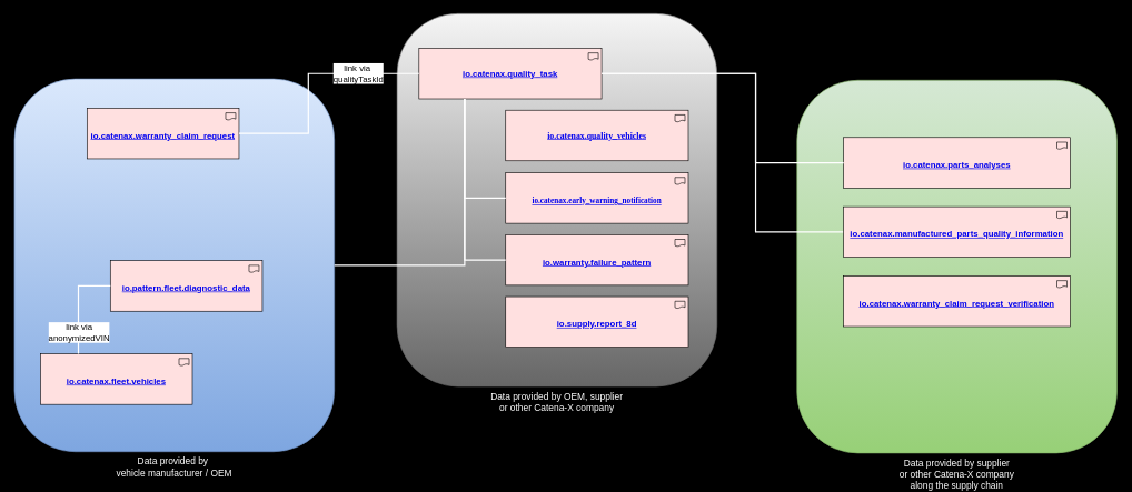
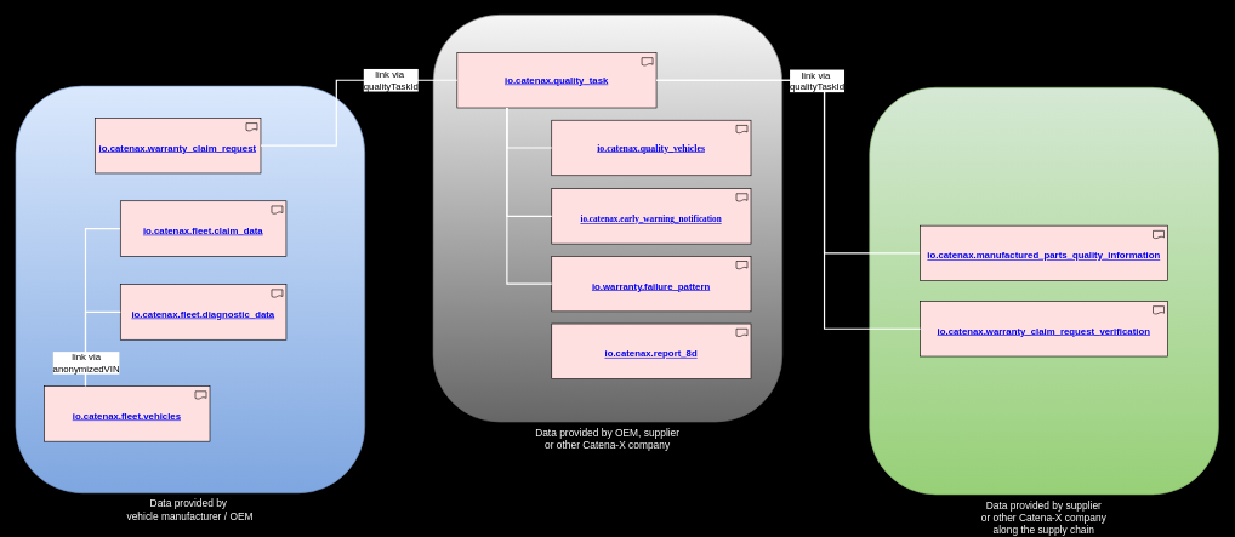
- <mxCell id="26" style="edgeStyle=orthogonalEdgeStyle;rounded=0;orthogonalLoop=1;jettySize=auto;html=1;entryX=1;entryY=0.5;entryDx=0;entryDy=0;entryPerimeter=0;strokeColor=#FFFFFF;endArrow=none;startFill=0;strokeWidth=2;" edge="1" parent="1" source="15" target="5"><mxGeometry relative="1" as="geometry"><Array as="points"><mxPoint x="1132" y="244" /><mxPoint x="1132" y="110" /></Array></mxGeometry></mxCell>
- <mxCell id="15" value="&lt;span aria-hidden=&quot;true&quot; class=&quot;Box-sc-g0xbh4-0 hXyrdx prc-Text-Text-0ima0&quot;&gt;&lt;/span&gt;&lt;h1 id=&quot;file-name-id-wide&quot; tabindex=&quot;-1&quot; class=&quot;Box-sc-g0xbh4-0 jGhzSQ prc-Heading-Heading-6CmGO&quot;&gt;&lt;font style=&quot;font-size: 13px;&quot;&gt;&lt;a href=&quot;https://github.com/eclipse-tractusx/sldt-semantic-models/tree/main/io.catenax.parts_analyses&quot;&gt;io.catenax.parts_analyses&lt;/a&gt;&lt;/font&gt;&lt;/h1&gt;" style="html=1;outlineConnect=0;whiteSpace=wrap;fillColor=#FFE0E0;shape=mxgraph.archimate3.application;appType=deliverable;" vertex="1" parent="1"><mxGeometry x="1264" y="206" width="340" height="76" as="geometry" /></mxCell>
+ <mxCell id="14" value="&lt;span aria-hidden=&quot;true&quot; class=&quot;Box-sc-g0xbh4-0 hXyrdx prc-Text-Text-0ima0&quot;&gt;&lt;/span&gt;&lt;h1 id=&quot;file-name-id-wide&quot; tabindex=&quot;-1&quot; class=&quot;Box-sc-g0xbh4-0 jGhzSQ prc-Heading-Heading-6CmGO&quot;&gt;&lt;font style=&quot;font-size: 13px;&quot;&gt;&lt;a href=&quot;https://github.com/eclipse-tractusx/sldt-semantic-models/tree/main/io.catenax.fleet.claim_data&quot;&gt;io.catenax.fleet.claim_data&lt;/a&gt;&lt;/font&gt;&lt;/h1&gt;" style="html=1;outlineConnect=0;whiteSpace=wrap;fillColor=#FFE0E0;shape=mxgraph.archimate3.application;appType=deliverable;" vertex="1" parent="1"><mxGeometry x="164" y="276" width="228" height="76" as="geometry" /></mxCell>
+ <mxCell id="13" style="edgeStyle=orthogonalEdgeStyle;rounded=0;orthogonalLoop=1;jettySize=auto;html=1;exitX=0;exitY=0.5;exitDx=0;exitDy=0;exitPerimeter=0;endArrow=none;startFill=0;entryX=0.25;entryY=0;entryDx=0;entryDy=0;entryPerimeter=0;strokeColor=#FFFFFF;strokeWidth=2;" edge="1" parent="1" source="14" target="17"><mxGeometry relative="1" as="geometry"><mxPoint x="123.667" y="500.667" as="targetPoint" /></mxGeometry></mxCell>
- <mxCell id="10" style="edgeStyle=orthogonalEdgeStyle;rounded=0;orthogonalLoop=1;jettySize=auto;html=1;exitX=0.25;exitY=1;exitDx=0;exitDy=0;exitPerimeter=0;endArrow=none;startFill=0;strokeColor=#FFFFFF;strokeWidth=2;" edge="1" parent="1" source="5" target="2"><mxGeometry relative="1" as="geometry" /></mxCell>
+ <mxCell id="10" style="edgeStyle=orthogonalEdgeStyle;rounded=0;orthogonalLoop=1;jettySize=auto;html=1;exitX=0.25;exitY=1;exitDx=0;exitDy=0;exitPerimeter=0;entryX=0;entryY=0.5;entryDx=0;entryDy=0;entryPerimeter=0;endArrow=none;startFill=0;strokeColor=#FFFFFF;strokeWidth=2;" edge="1" parent="1" source="5" target="6"><mxGeometry relative="1" as="geometry" /></mxCell>
- <mxCell id="16" value="&lt;span aria-hidden=&quot;true&quot; class=&quot;Box-sc-g0xbh4-0 hXyrdx prc-Text-Text-0ima0&quot;&gt;&lt;/span&gt;&lt;h1 id=&quot;file-name-id-wide&quot; tabindex=&quot;-1&quot; class=&quot;Box-sc-g0xbh4-0 jGhzSQ prc-Heading-Heading-6CmGO&quot;&gt;&lt;font style=&quot;font-size: 13px;&quot;&gt;&lt;a href=&quot;https://github.com/eclipse-tractusx/sldt-semantic-models/tree/main/io.catenax.fleet.diagnostic_data&quot;&gt;io.pattern.fleet.diagnostic_data&lt;/a&gt;&lt;/font&gt;&lt;/h1&gt;" style="html=1;outlineConnect=0;whiteSpace=wrap;fillColor=#FFE0E0;shape=mxgraph.archimate3.application;appType=deliverable;" vertex="1" parent="1"><mxGeometry x="164" y="391" width="228" height="76" as="geometry" /></mxCell>
+ <mxCell id="16" value="&lt;span aria-hidden=&quot;true&quot; class=&quot;Box-sc-g0xbh4-0 hXyrdx prc-Text-Text-0ima0&quot;&gt;&lt;/span&gt;&lt;h1 id=&quot;file-name-id-wide&quot; tabindex=&quot;-1&quot; class=&quot;Box-sc-g0xbh4-0 jGhzSQ prc-Heading-Heading-6CmGO&quot;&gt;&lt;font style=&quot;font-size: 13px;&quot;&gt;&lt;a href=&quot;https://github.com/eclipse-tractusx/sldt-semantic-models/tree/main/io.catenax.fleet.diagnostic_data&quot;&gt;io.catenax.fleet.diagnostic_data&lt;/a&gt;&lt;/font&gt;&lt;/h1&gt;" style="html=1;outlineConnect=0;whiteSpace=wrap;fillColor=#FFE0E0;shape=mxgraph.archimate3.application;appType=deliverable;" vertex="1" parent="1"><mxGeometry x="164" y="391" width="228" height="76" as="geometry" /></mxCell>
+ <mxCell id="27" style="edgeStyle=orthogonalEdgeStyle;rounded=0;orthogonalLoop=1;jettySize=auto;html=1;entryX=1;entryY=0.5;entryDx=0;entryDy=0;entryPerimeter=0;strokeColor=#FFFFFF;strokeWidth=2;endArrow=none;startFill=0;" edge="1" parent="1" source="25" target="5"><mxGeometry relative="1" as="geometry"><Array as="points"><mxPoint x="1132" y="452" /><mxPoint x="1132" y="110" /></Array></mxGeometry></mxCell>
+ <mxCell id="28" value="&lt;font style=&quot;font-size: 13px;&quot;&gt;link via&amp;nbsp;&lt;/font&gt;&lt;div&gt;&lt;font style=&quot;font-size: 13px;&quot;&gt;qualityTaskId&lt;/font&gt;&lt;/div&gt;" style="edgeLabel;html=1;align=center;verticalAlign=middle;resizable=0;points=[];" vertex="1" connectable="0" parent="27"><mxGeometry x="0.507" y="3" relative="1" as="geometry"><mxPoint x="46" y="-3" as="offset" /></mxGeometry></mxCell>
- <mxCell id="9" value="&lt;h1 id=&quot;file-name-id&quot; tabindex=&quot;-1&quot; class=&quot;Box-sc-g0xbh4-0 jGhzSQ prc-Heading-Heading-6CmGO&quot;&gt;&lt;font style=&quot;font-size: 13px;&quot;&gt;&lt;a style=&quot;&quot; href=&quot;https://github.com/eclipse-tractusx/sldt-semantic-models/tree/main/io.catenax.report_8d&quot;&gt;io.supply.report_8d&lt;/a&gt;&lt;/font&gt;&lt;/h1&gt;" style="html=1;outlineConnect=0;whiteSpace=wrap;fillColor=#FFE0E0;shape=mxgraph.archimate3.application;appType=deliverable;" vertex="1" parent="1"><mxGeometry x="757" y="445" width="274" height="76" as="geometry" /></mxCell>
+ <mxCell id="9" value="&lt;h1 id=&quot;file-name-id&quot; tabindex=&quot;-1&quot; class=&quot;Box-sc-g0xbh4-0 jGhzSQ prc-Heading-Heading-6CmGO&quot;&gt;&lt;font style=&quot;font-size: 13px;&quot;&gt;&lt;a style=&quot;&quot; href=&quot;https://github.com/eclipse-tractusx/sldt-semantic-models/tree/main/io.catenax.report_8d&quot;&gt;io.catenax.report_8d&lt;/a&gt;&lt;/font&gt;&lt;/h1&gt;" style="html=1;outlineConnect=0;whiteSpace=wrap;fillColor=#FFE0E0;shape=mxgraph.archimate3.application;appType=deliverable;" vertex="1" parent="1"><mxGeometry x="757" y="445" width="274" height="76" as="geometry" /></mxCell>
